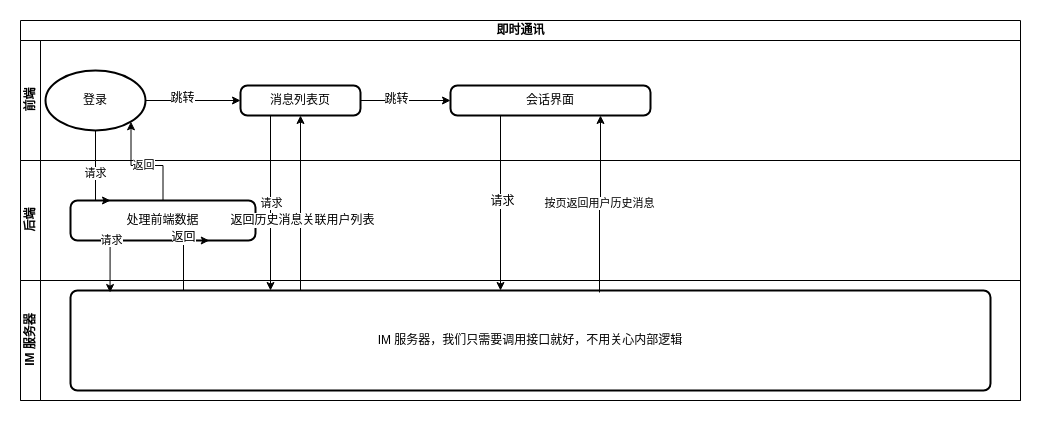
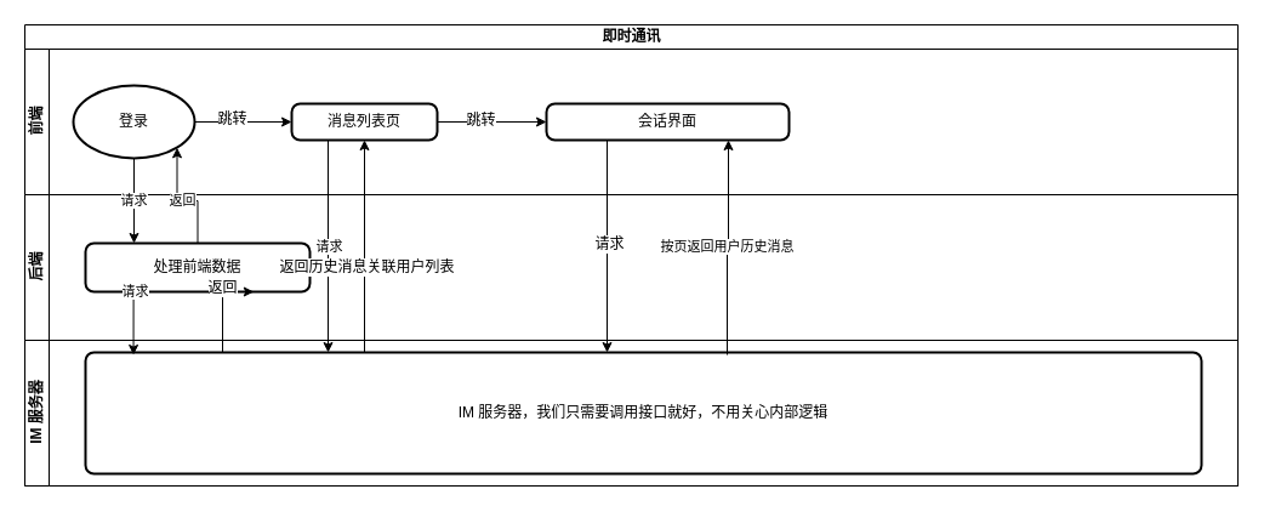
- <mxCell id="4" value="登录" style="strokeWidth=2;html=1;shape=mxgraph.flowchart.start_1;whiteSpace=wrap;" vertex="1" parent="3"><mxGeometry x="25" y="30" width="100" height="60" as="geometry" /></mxCell>
+ <mxCell id="4" value="登录" style="strokeWidth=2;html=1;shape=mxgraph.flowchart.start_1;whiteSpace=wrap;" vertex="1" parent="3"><mxGeometry x="40" y="30" width="100" height="60" as="geometry" /></mxCell>
